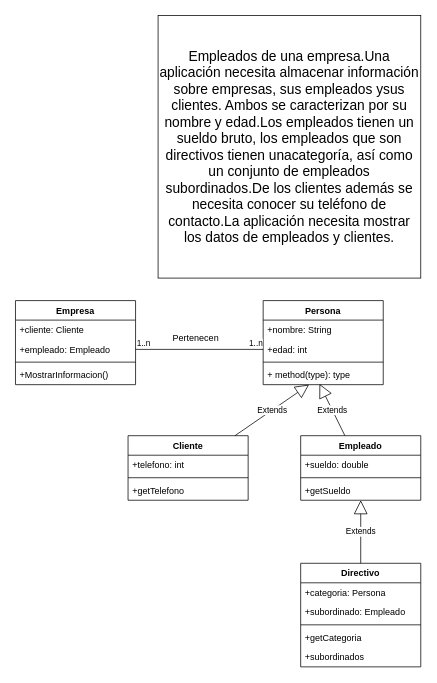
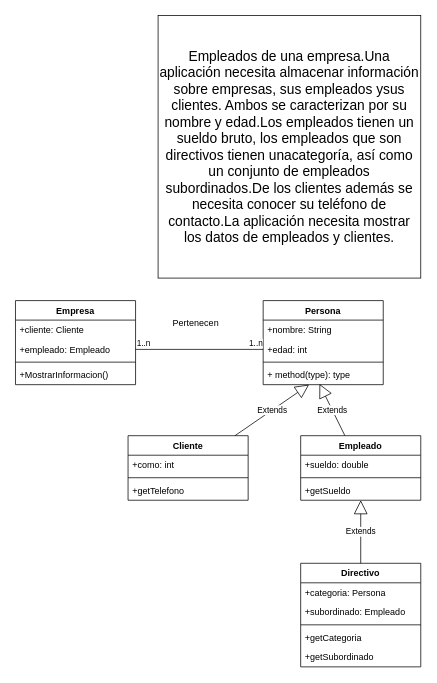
- <mxCell id="33" value="Pertenecen" style="text;html=1;align=center;verticalAlign=middle;resizable=0;points=[];autosize=1;" vertex="1" parent="1"><mxGeometry x="220" y="440" width="80" height="20" as="geometry" /></mxCell>
+ <mxCell id="33" value="Pertenecen" style="text;html=1;align=center;verticalAlign=middle;resizable=0;points=[];autosize=1;" vertex="1" parent="1"><mxGeometry x="220" y="420" width="80" height="20" as="geometry" /></mxCell>
- <mxCell id="24" value="+telefono: int" style="text;strokeColor=none;fillColor=none;align=left;verticalAlign=top;spacingLeft=4;spacingRight=4;overflow=hidden;rotatable=0;points=[[0,0.5],[1,0.5]];portConstraint=eastwest;" vertex="1" parent="23"><mxGeometry y="26" width="160" height="26" as="geometry" /></mxCell>
+ <mxCell id="24" value="+como: int" style="text;strokeColor=none;fillColor=none;align=left;verticalAlign=top;spacingLeft=4;spacingRight=4;overflow=hidden;rotatable=0;points=[[0,0.5],[1,0.5]];portConstraint=eastwest;" vertex="1" parent="23"><mxGeometry y="26" width="160" height="26" as="geometry" /></mxCell>
- <mxCell id="17" value="+subordinados" style="text;strokeColor=none;fillColor=none;align=left;verticalAlign=top;spacingLeft=4;spacingRight=4;overflow=hidden;rotatable=0;points=[[0,0.5],[1,0.5]];portConstraint=eastwest;" vertex="1" parent="12"><mxGeometry y="112" width="160" height="26" as="geometry" /></mxCell>
+ <mxCell id="17" value="+getSubordinado" style="text;strokeColor=none;fillColor=none;align=left;verticalAlign=top;spacingLeft=4;spacingRight=4;overflow=hidden;rotatable=0;points=[[0,0.5],[1,0.5]];portConstraint=eastwest;" vertex="1" parent="12"><mxGeometry y="112" width="160" height="26" as="geometry" /></mxCell>
